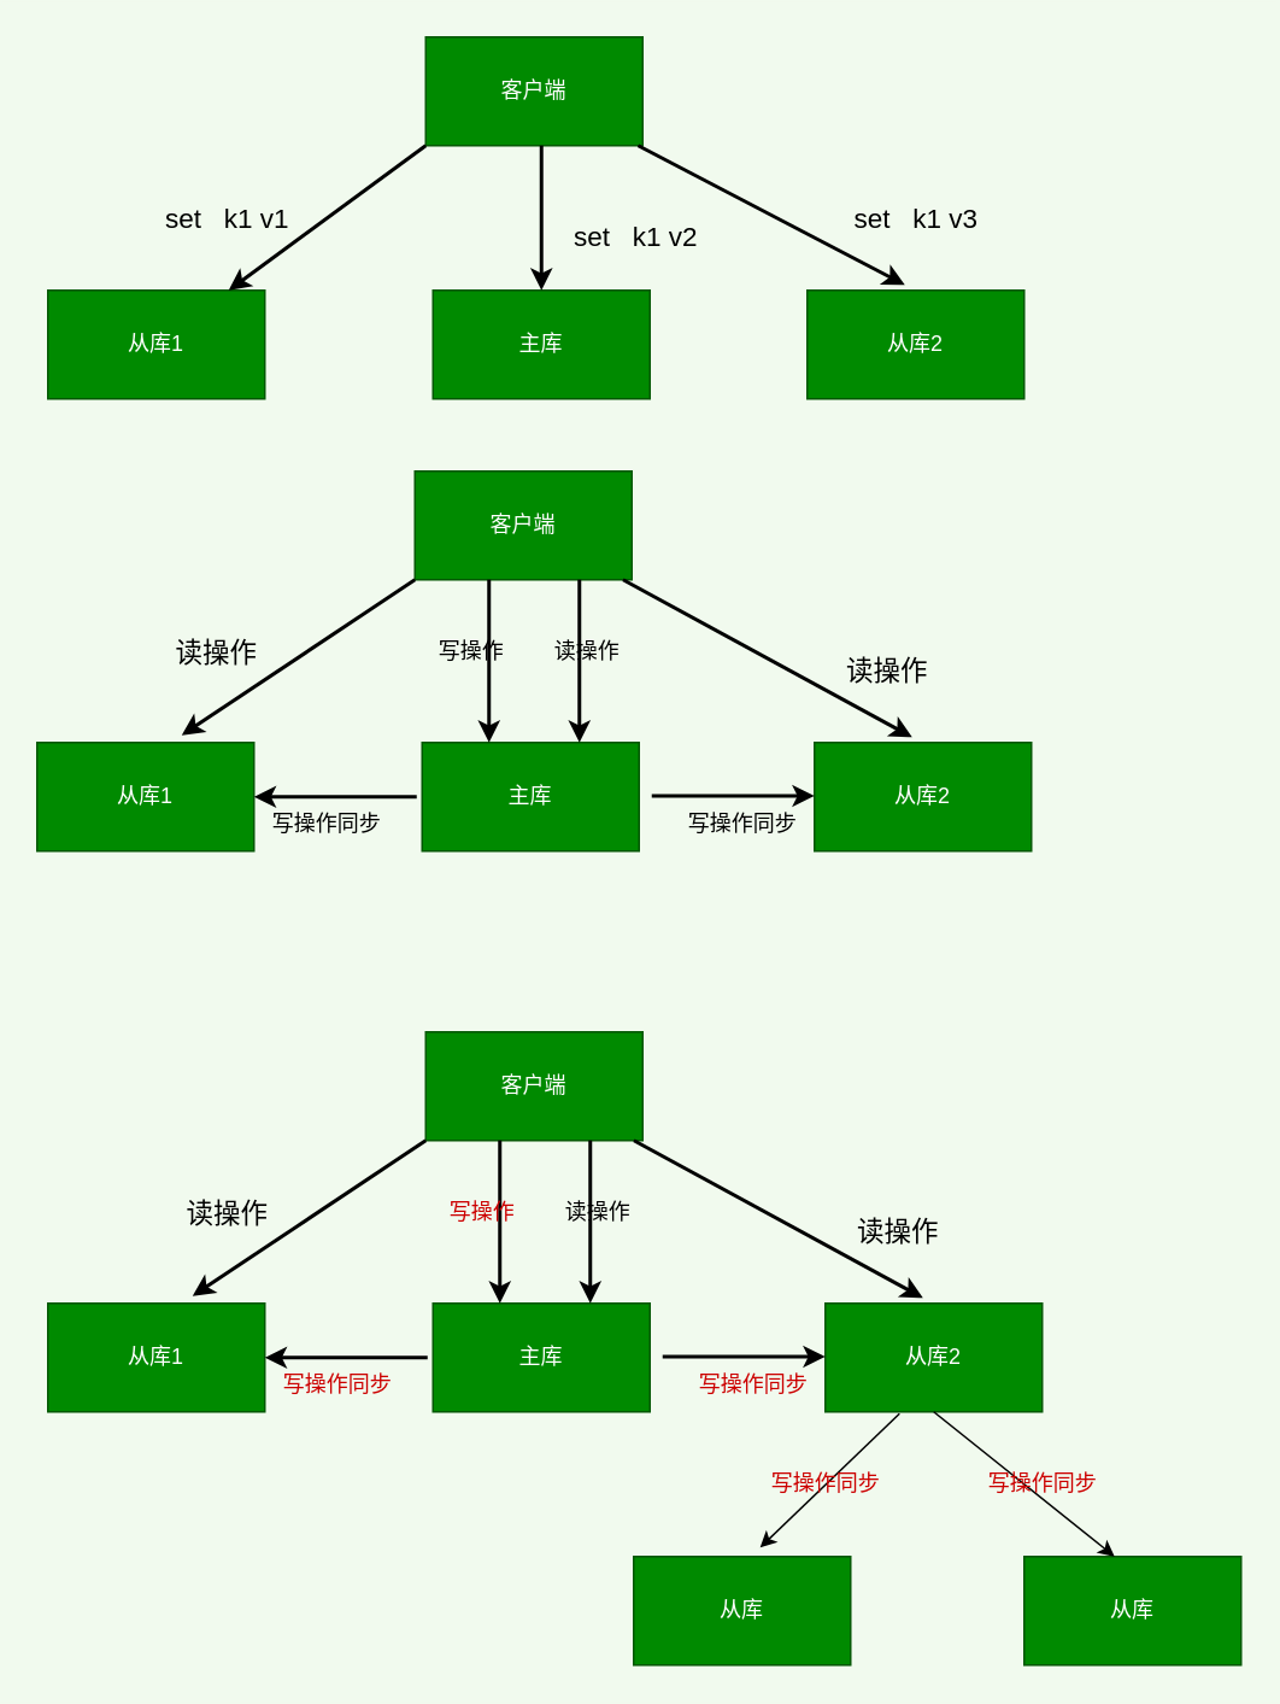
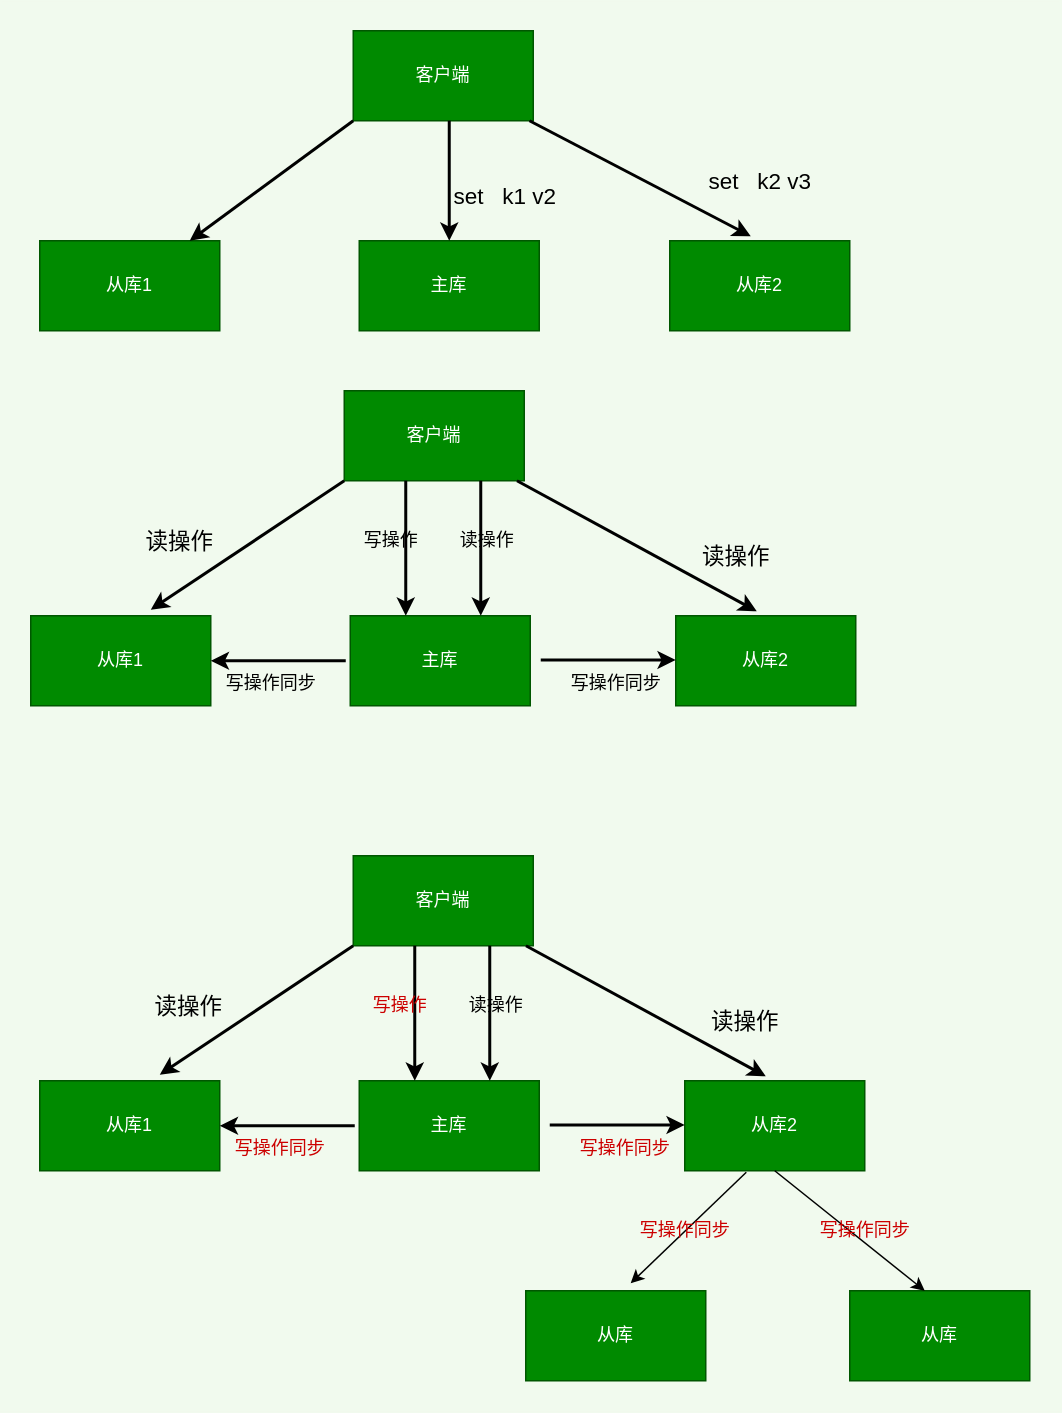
- <mxCell id="8" value="&lt;font color=&quot;#000000&quot; style=&quot;font-size: 15px&quot;&gt;set&amp;nbsp; &amp;nbsp;k1 v1&lt;/font&gt;" style="text;html=1;align=center;verticalAlign=middle;resizable=0;points=[];autosize=1;strokeColor=none;" parent="1" vertex="1"><mxGeometry x="85" y="110" width="80" height="20" as="geometry" /></mxCell>
- <mxCell id="10" value="&lt;font color=&quot;#000000&quot; style=&quot;font-size: 15px&quot;&gt;set&amp;nbsp; &amp;nbsp;k1 v3&lt;br&gt;&lt;/font&gt;" style="text;html=1;align=center;verticalAlign=middle;resizable=0;points=[];autosize=1;strokeColor=none;" parent="1" vertex="1"><mxGeometry x="466" y="110" width="80" height="20" as="geometry" /></mxCell>
+ <mxCell id="10" value="&lt;font color=&quot;#000000&quot; style=&quot;font-size: 15px&quot;&gt;set&amp;nbsp; &amp;nbsp;k2 v3&lt;br&gt;&lt;/font&gt;" style="text;html=1;align=center;verticalAlign=middle;resizable=0;points=[];autosize=1;strokeColor=none;" parent="1" vertex="1"><mxGeometry x="466" y="110" width="80" height="20" as="geometry" /></mxCell>
- <mxCell id="9" value="&lt;font color=&quot;#000000&quot; style=&quot;font-size: 15px&quot;&gt;set&amp;nbsp; &amp;nbsp;k1 v2&lt;/font&gt;" style="text;html=1;align=center;verticalAlign=middle;resizable=0;points=[];autosize=1;strokeColor=none;" parent="1" vertex="1"><mxGeometry x="311" y="120" width="80" height="20" as="geometry" /></mxCell>
+ <mxCell id="9" value="&lt;font color=&quot;#000000&quot; style=&quot;font-size: 15px&quot;&gt;set&amp;nbsp; &amp;nbsp;k1 v2&lt;/font&gt;" style="text;html=1;align=center;verticalAlign=middle;resizable=0;points=[];autosize=1;strokeColor=none;" parent="1" vertex="1"><mxGeometry x="296" y="120" width="80" height="20" as="geometry" /></mxCell>
